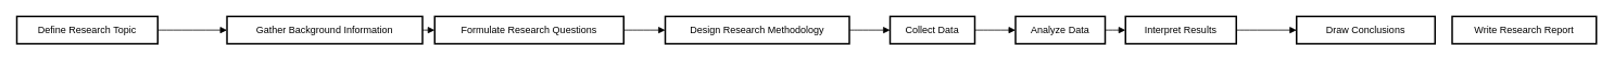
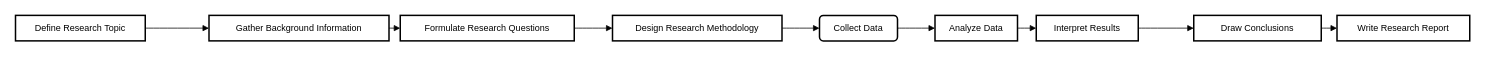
- <mxCell id="6" value="Collect Data" style="whiteSpace=wrap;strokeWidth=2;" vertex="1" parent="1"><mxGeometry x="1092" width="104" height="34" as="geometry" y="20" /></mxCell>
+ <mxCell id="6" value="Collect Data" style="whiteSpace=wrap;strokeWidth=2;rounded=1;" vertex="1" parent="1"><mxGeometry x="1092" width="104" height="34" as="geometry" y="20" /></mxCell>
+ <mxCell id="18" value="" style="curved=1;startArrow=none;endArrow=block;exitX=1;exitY=0.5;entryX=0;entryY=0.5;" edge="1" parent="1" source="9" target="10"><mxGeometry relative="1" as="geometry"><Array as="points" /></mxGeometry></mxCell>
